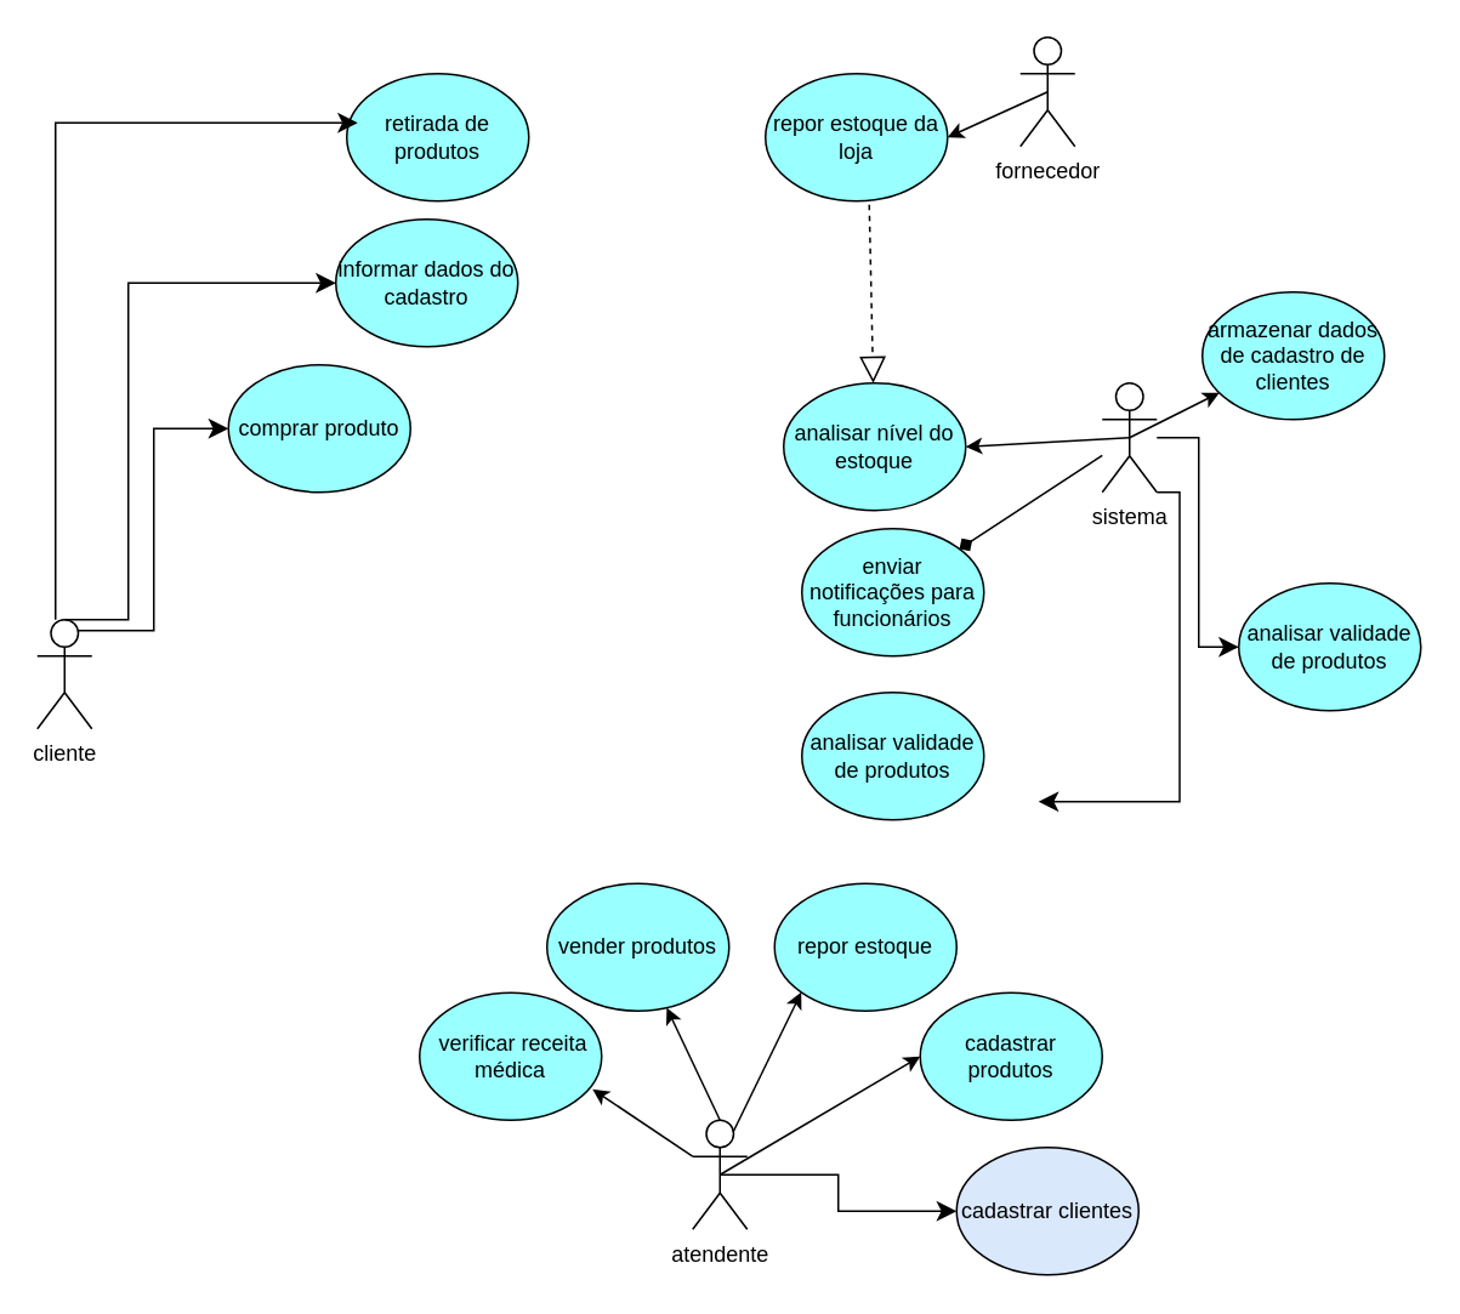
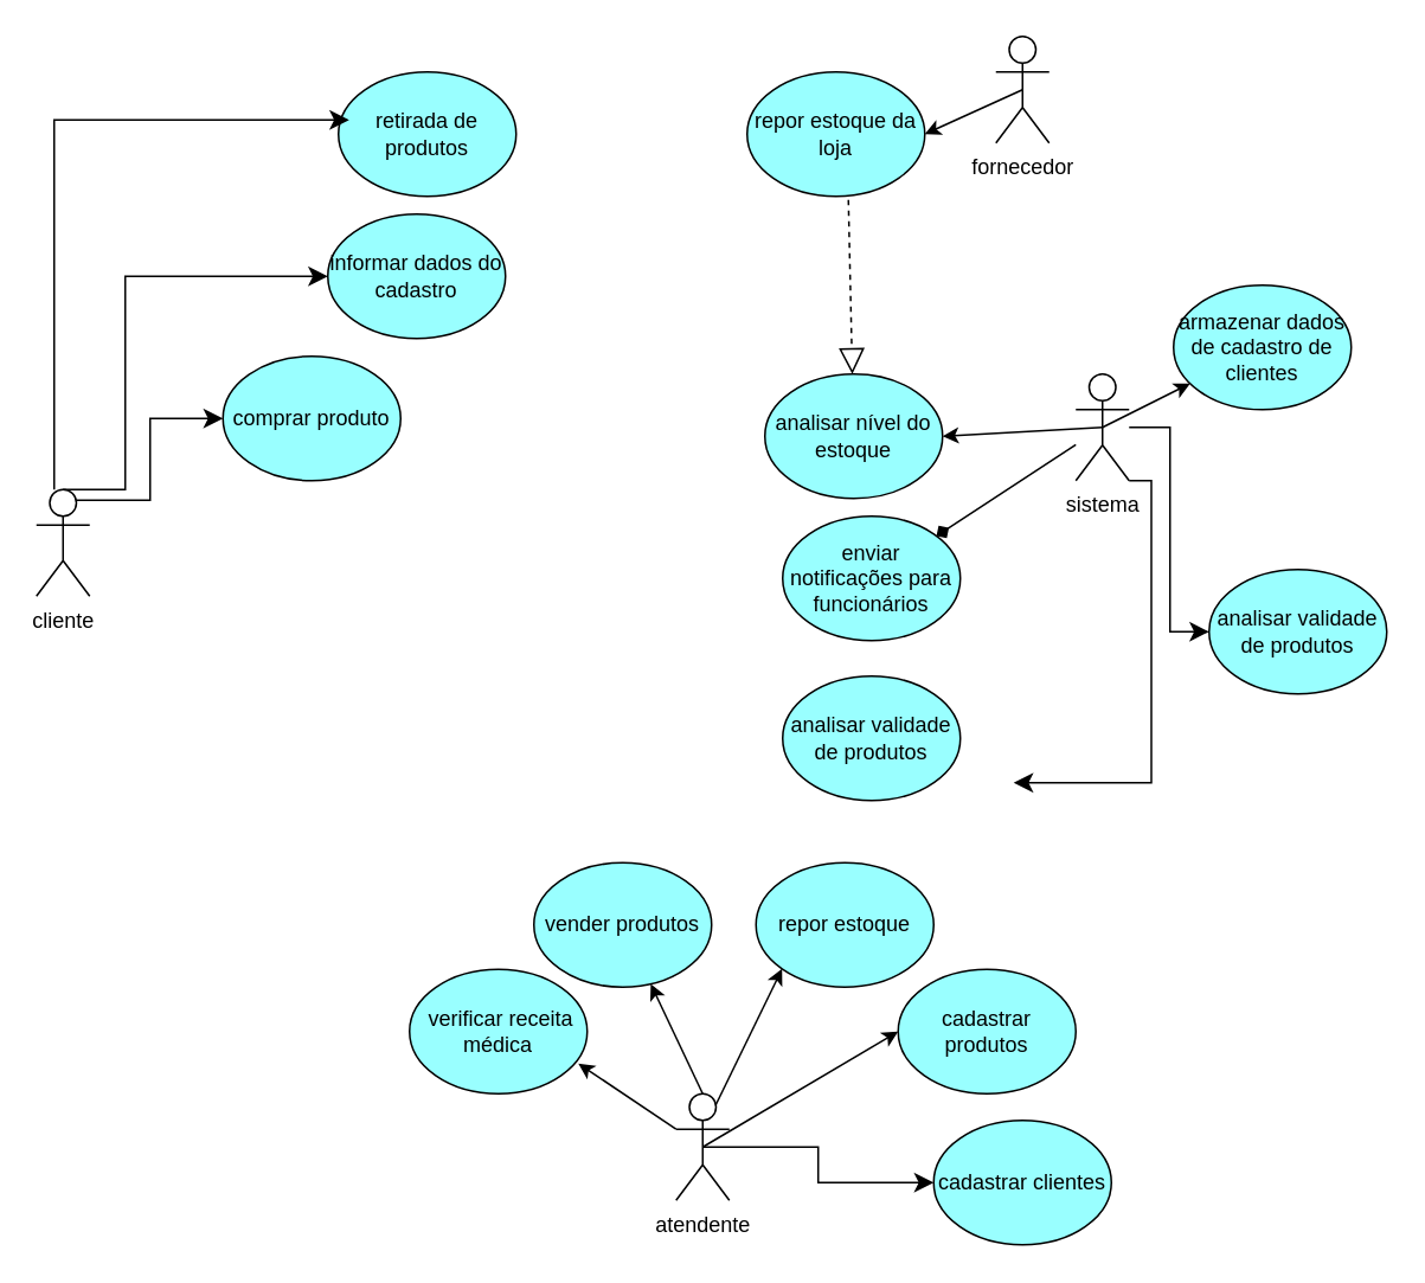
- <mxCell id="20" value="cliente" style="shape=umlActor;verticalLabelPosition=bottom;verticalAlign=top;html=1;outlineConnect=0;" vertex="1" parent="1"><mxGeometry x="20" y="340" width="30" height="60" as="geometry" /></mxCell>
+ <mxCell id="20" value="cliente" style="shape=umlActor;verticalLabelPosition=bottom;verticalAlign=top;html=1;outlineConnect=0;" vertex="1" parent="1"><mxGeometry x="20" y="275" width="30" height="60" as="geometry" /></mxCell>
- <mxCell id="13" value="cadastrar clientes" style="ellipse;whiteSpace=wrap;html=1;fillColor=#dae8fc;" vertex="1" parent="1"><mxGeometry x="525" y="630" width="100" height="70" as="geometry" /></mxCell>
+ <mxCell id="13" value="cadastrar clientes" style="ellipse;whiteSpace=wrap;html=1;fillColor=#99FFFF;" vertex="1" parent="1"><mxGeometry x="525" y="630" width="100" height="70" as="geometry" /></mxCell>
